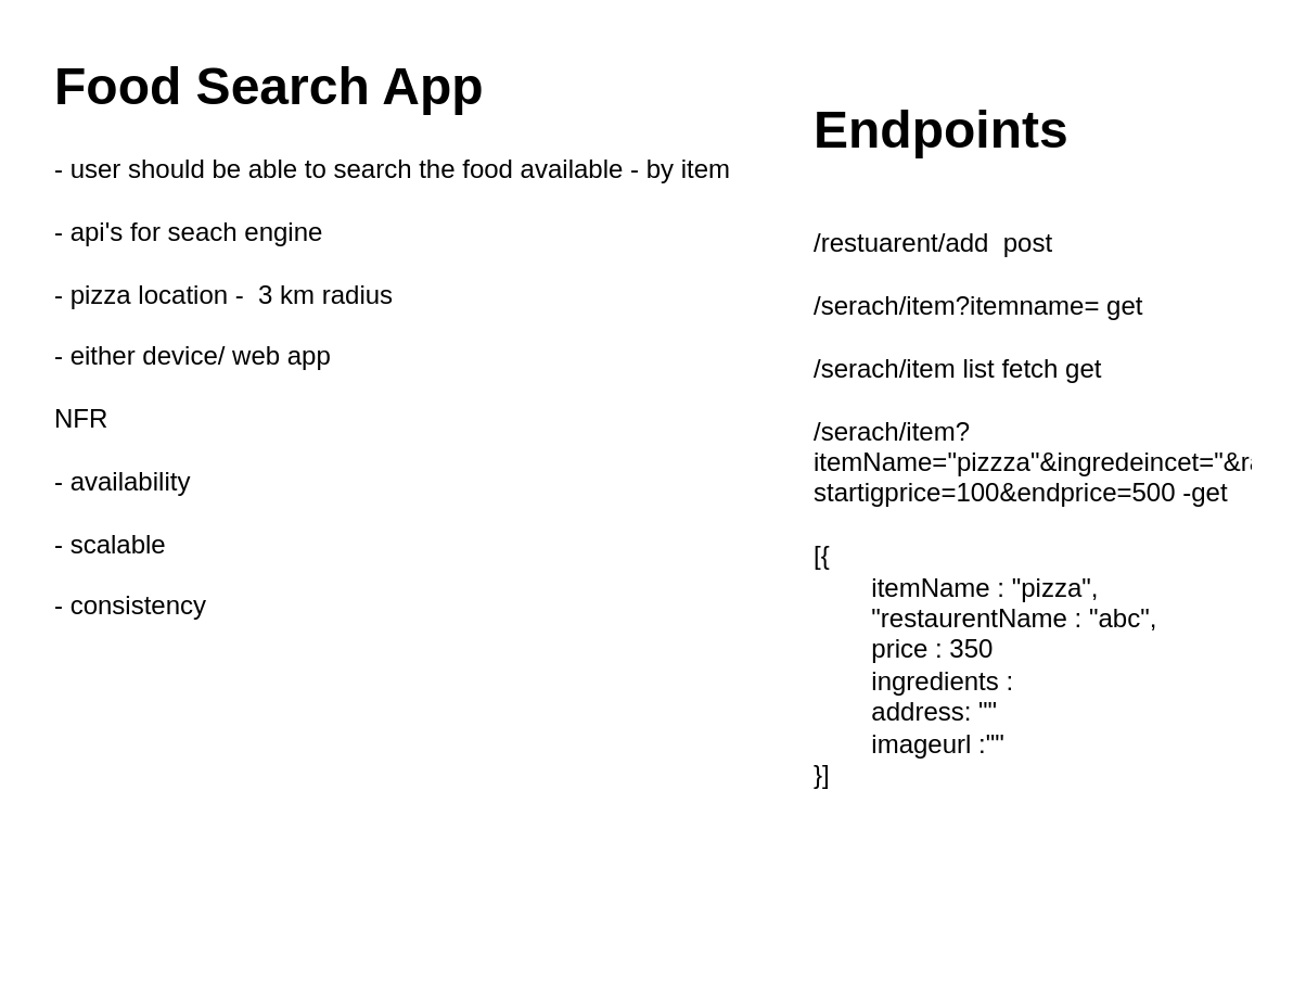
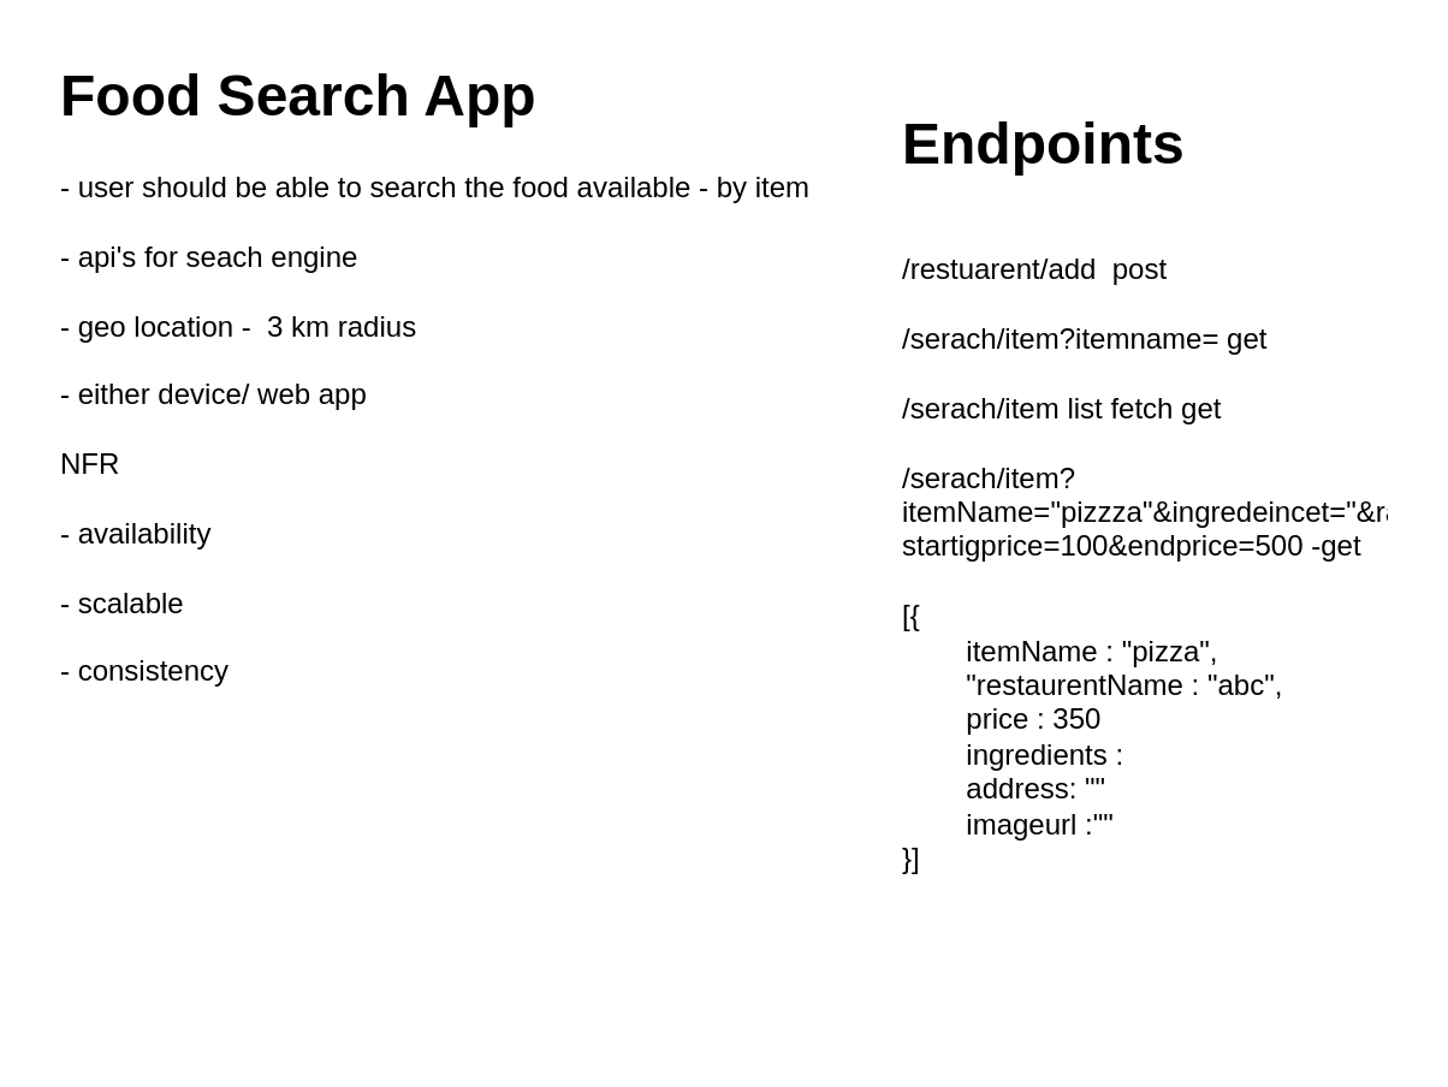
- <mxCell id="2" value="&lt;h1&gt;Food Search App&lt;/h1&gt;&lt;div&gt;- user should be able to search the food available - by item&lt;/div&gt;&lt;div&gt;&lt;br&gt;&lt;/div&gt;&lt;div&gt;- api's for seach engine&lt;/div&gt;&lt;div&gt;&lt;br&gt;&lt;/div&gt;&lt;div&gt;- pizza location -&amp;nbsp; 3 km radius&lt;/div&gt;&lt;div&gt;&lt;br&gt;&lt;/div&gt;&lt;div&gt;- either device/ web app&lt;/div&gt;&lt;div&gt;&lt;br&gt;&lt;/div&gt;&lt;div&gt;NFR&lt;/div&gt;&lt;div&gt;&lt;br&gt;&lt;/div&gt;&lt;div&gt;- availability&amp;nbsp;&lt;/div&gt;&lt;div&gt;&lt;br&gt;&lt;/div&gt;&lt;div&gt;- scalable&lt;/div&gt;&lt;div&gt;&amp;nbsp;&amp;nbsp;&lt;/div&gt;&lt;div&gt;- consistency&amp;nbsp;&lt;/div&gt;" style="text;html=1;strokeColor=none;fillColor=none;spacing=5;spacingTop=-20;whiteSpace=wrap;overflow=hidden;rounded=0;" parent="1" vertex="1"><mxGeometry x="20" y="20" width="400" height="310" as="geometry" /></mxCell>
+ <mxCell id="2" value="&lt;h1&gt;Food Search App&lt;/h1&gt;&lt;div&gt;- user should be able to search the food available - by item&lt;/div&gt;&lt;div&gt;&lt;br&gt;&lt;/div&gt;&lt;div&gt;- api's for seach engine&lt;/div&gt;&lt;div&gt;&lt;br&gt;&lt;/div&gt;&lt;div&gt;- geo location -&amp;nbsp; 3 km radius&lt;/div&gt;&lt;div&gt;&lt;br&gt;&lt;/div&gt;&lt;div&gt;- either device/ web app&lt;/div&gt;&lt;div&gt;&lt;br&gt;&lt;/div&gt;&lt;div&gt;NFR&lt;/div&gt;&lt;div&gt;&lt;br&gt;&lt;/div&gt;&lt;div&gt;- availability&amp;nbsp;&lt;/div&gt;&lt;div&gt;&lt;br&gt;&lt;/div&gt;&lt;div&gt;- scalable&lt;/div&gt;&lt;div&gt;&amp;nbsp;&amp;nbsp;&lt;/div&gt;&lt;div&gt;- consistency&amp;nbsp;&lt;/div&gt;" style="text;html=1;strokeColor=none;fillColor=none;spacing=5;spacingTop=-20;whiteSpace=wrap;overflow=hidden;rounded=0;" parent="1" vertex="1"><mxGeometry x="20" y="20" width="400" height="310" as="geometry" /></mxCell>
